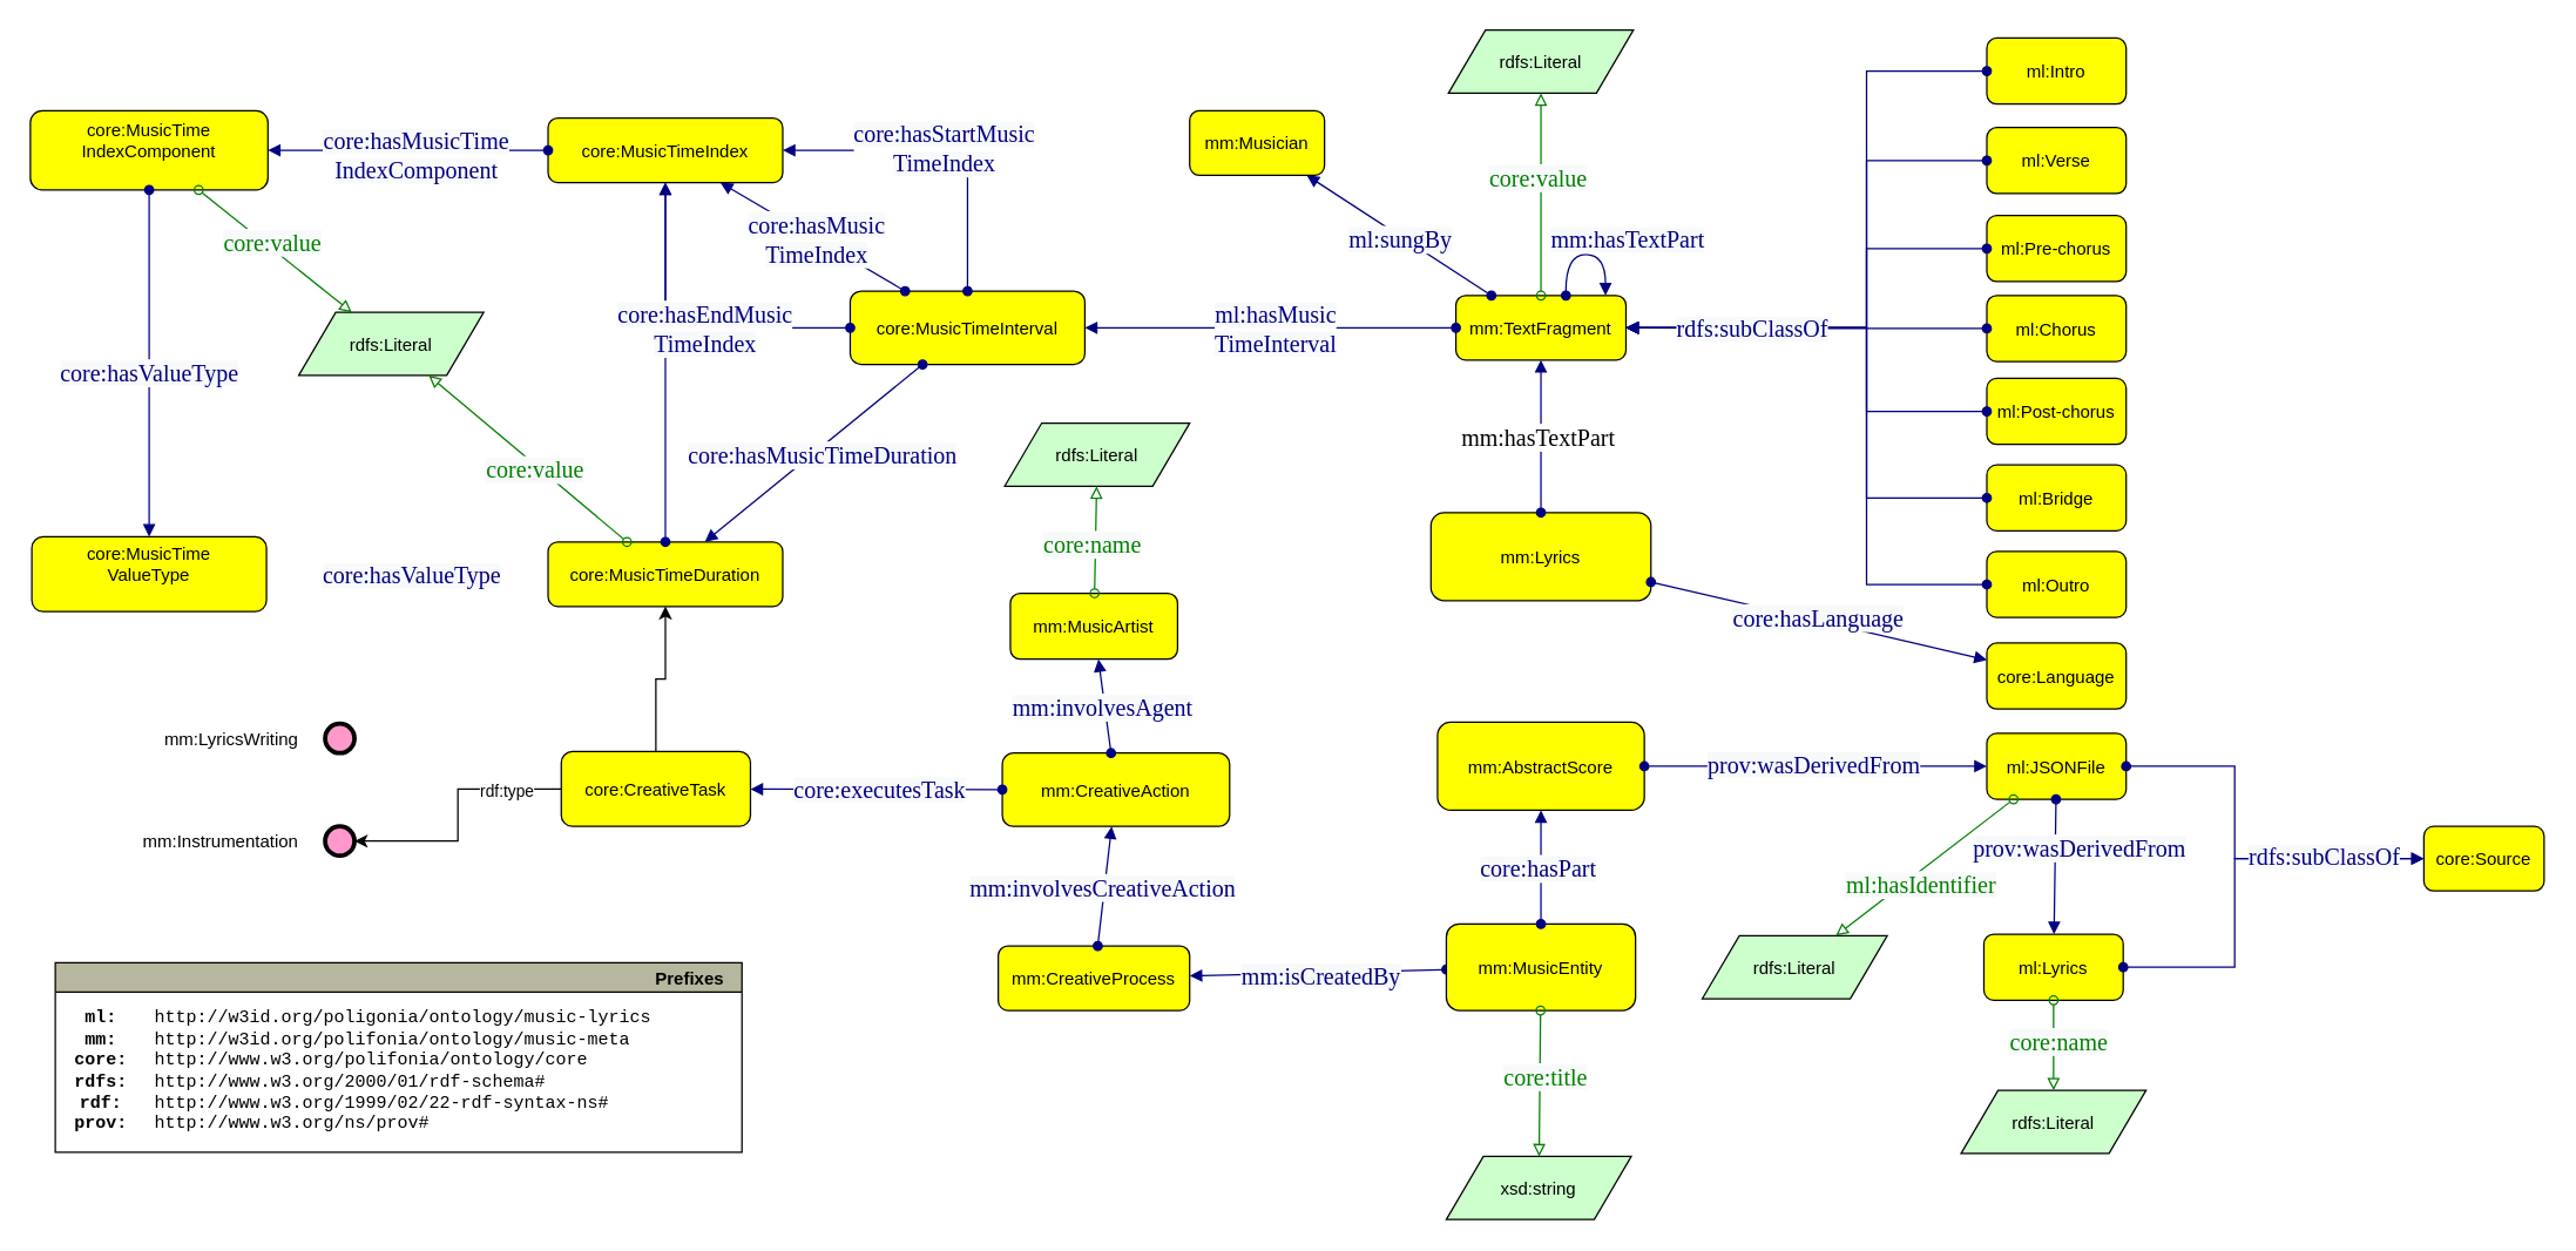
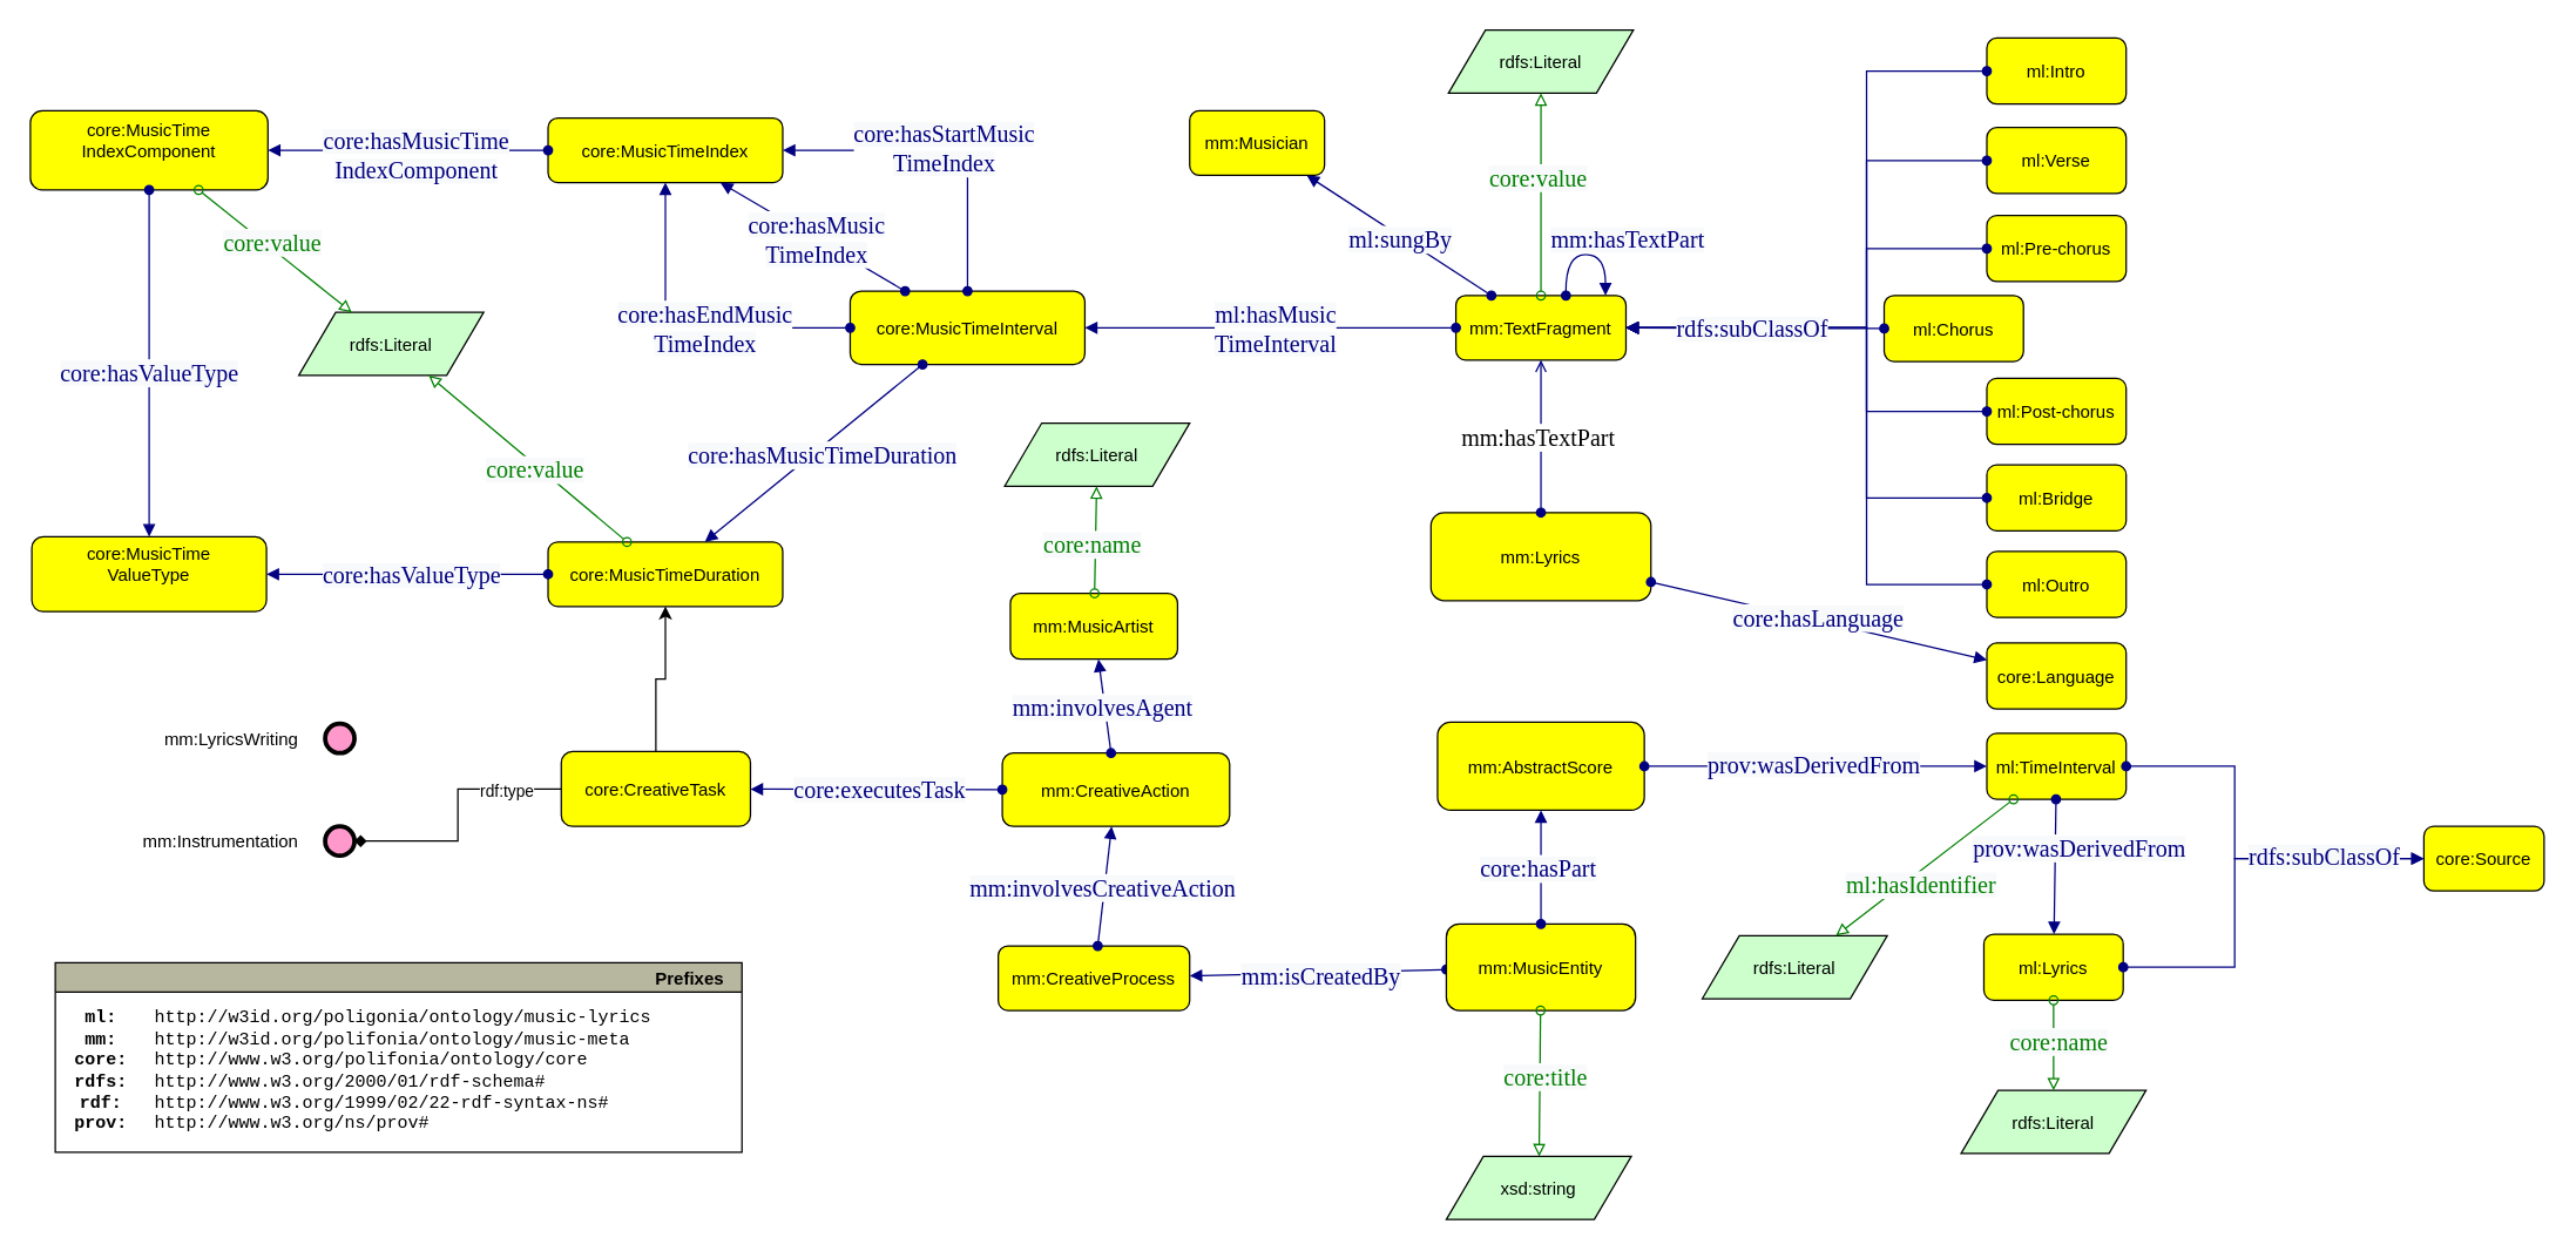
- <mxCell id="11" value="ml:Chorus" style="graphMlID=n4;shape=rect;rounded=1;arcsize=30;fillColor=#ffff00;strokeColor=#000000;strokeWidth=1.0" parent="1" vertex="1"><mxGeometry x="1354" y="201" width="95" height="45" as="geometry" /></mxCell>
+ <mxCell id="11" value="ml:Chorus" style="graphMlID=n4;shape=rect;rounded=1;arcsize=30;fillColor=#ffff00;strokeColor=#000000;strokeWidth=1.0" parent="1" vertex="1"><mxGeometry x="1284" y="201" width="95" height="45" as="geometry" /></mxCell>
- <mxCell id="4" value="" style="graphMlID=e0;rounded=0;endArrow=block;strokeColor=#000080;strokeWidth=1.0;startArrow=oval;startFill=1;endFill=1" parent="1" source="2" target="3" edge="1"><mxGeometry relative="1" as="geometry"><mxPoint x="973.03" y="435.082" as="sourcePoint" /><mxPoint x="1124.03" y="435" as="targetPoint" /></mxGeometry></mxCell>
+ <mxCell id="4" value="" style="graphMlID=e0;rounded=0;endArrow=open;strokeColor=#000080;strokeWidth=1.0;startArrow=oval;startFill=1;endFill=1;" parent="1" source="2" target="3" edge="1"><mxGeometry relative="1" as="geometry"><mxPoint x="973.03" y="435.082" as="sourcePoint" /><mxPoint x="1124.03" y="435" as="targetPoint" /></mxGeometry></mxCell>
- <mxCell id="35" value="" style="graphMlID=e0;rounded=0;endArrow=block;strokeColor=#000080;strokeWidth=1.0;startArrow=oval;startFill=1;endFill=1;" parent="1" source="26" target="24" edge="1"><mxGeometry relative="1" as="geometry"><mxPoint x="229" y="295.082" as="sourcePoint" /><mxPoint x="380" y="295" as="targetPoint" /></mxGeometry></mxCell>
+ <mxCell id="35" value="" style="graphMlID=e0;rounded=0;endArrow=block;strokeColor=#000080;strokeWidth=1.0;startArrow=oval;startFill=1;endFill=1" parent="1" source="26" target="34" edge="1"><mxGeometry relative="1" as="geometry"><mxPoint x="229" y="295.082" as="sourcePoint" /><mxPoint x="380" y="295" as="targetPoint" /></mxGeometry></mxCell>
- <mxCell id="74" value="ml:JSONFile" style="graphMlID=n4;shape=rect;rounded=1;arcsize=30;fillColor=#ffff00;strokeColor=#000000;strokeWidth=1.0" parent="1" vertex="1"><mxGeometry x="1354" y="499.5" width="95" height="45" as="geometry" /></mxCell>
+ <mxCell id="74" value="ml:TimeInterval" style="graphMlID=n4;shape=rect;rounded=1;arcsize=30;fillColor=#ffff00;strokeColor=#000000;strokeWidth=1.0" parent="1" vertex="1"><mxGeometry x="1354" y="499.5" width="95" height="45" as="geometry" /></mxCell>
- <mxCell id="72" value="" style="endArrow=classic;html=1;rounded=0;edgeStyle=orthogonalEdgeStyle;" parent="1" source="66" target="71" edge="1"><mxGeometry width="50" height="50" relative="1" as="geometry"><mxPoint x="227" y="637" as="sourcePoint" /><mxPoint x="277" y="587" as="targetPoint" /></mxGeometry></mxCell>
+ <mxCell id="72" value="" style="endArrow=diamond;html=1;rounded=0;edgeStyle=orthogonalEdgeStyle;" parent="1" source="66" target="71" edge="1"><mxGeometry width="50" height="50" relative="1" as="geometry"><mxPoint x="227" y="637" as="sourcePoint" /><mxPoint x="277" y="587" as="targetPoint" /></mxGeometry></mxCell>
